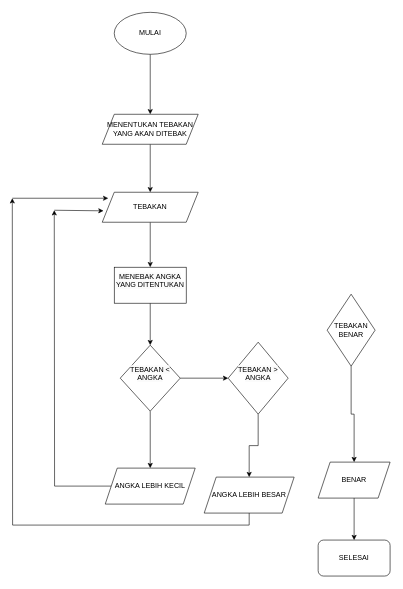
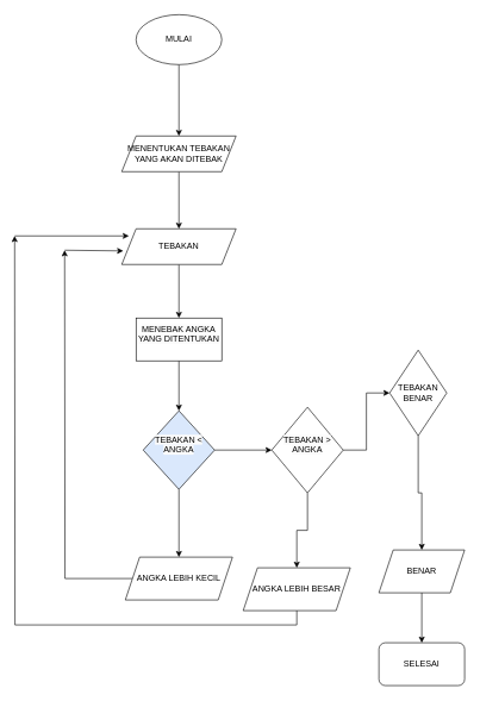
+ <mxCell id="9" value="" style="edgeStyle=orthogonalEdgeStyle;rounded=0;orthogonalLoop=1;jettySize=auto;html=1;" parent="1" source="11" target="13" edge="1"><mxGeometry relative="1" as="geometry" /></mxCell>
- <mxCell id="8" value="&#10;&lt;span style=&quot;color: rgb(0, 0, 0); font-family: Helvetica; font-size: 12px; font-style: normal; font-variant-ligatures: normal; font-variant-caps: normal; font-weight: 400; letter-spacing: normal; orphans: 2; text-align: center; text-indent: 0px; text-transform: none; widows: 2; word-spacing: 0px; -webkit-text-stroke-width: 0px; background-color: rgb(251, 251, 251); text-decoration-thickness: initial; text-decoration-style: initial; text-decoration-color: initial; float: none; display: inline !important;&quot;&gt;TEBAKAN &amp;lt; ANGKA&lt;/span&gt;&#10;&#10;" style="rhombus;whiteSpace=wrap;html=1;" parent="1" vertex="1"><mxGeometry x="200" y="575" width="100" height="110" as="geometry" /></mxCell>
+ <mxCell id="8" value="&#10;&lt;span style=&quot;color: rgb(0, 0, 0); font-family: Helvetica; font-size: 12px; font-style: normal; font-variant-ligatures: normal; font-variant-caps: normal; font-weight: 400; letter-spacing: normal; orphans: 2; text-align: center; text-indent: 0px; text-transform: none; widows: 2; word-spacing: 0px; -webkit-text-stroke-width: 0px; background-color: rgb(251, 251, 251); text-decoration-thickness: initial; text-decoration-style: initial; text-decoration-color: initial; float: none; display: inline !important;&quot;&gt;TEBAKAN &amp;lt; ANGKA&lt;/span&gt;&#10;&#10;" style="rhombus;whiteSpace=wrap;html=1;fillColor=#dae8fc;" parent="1" vertex="1"><mxGeometry x="200" y="575" width="100" height="110" as="geometry" /></mxCell>
